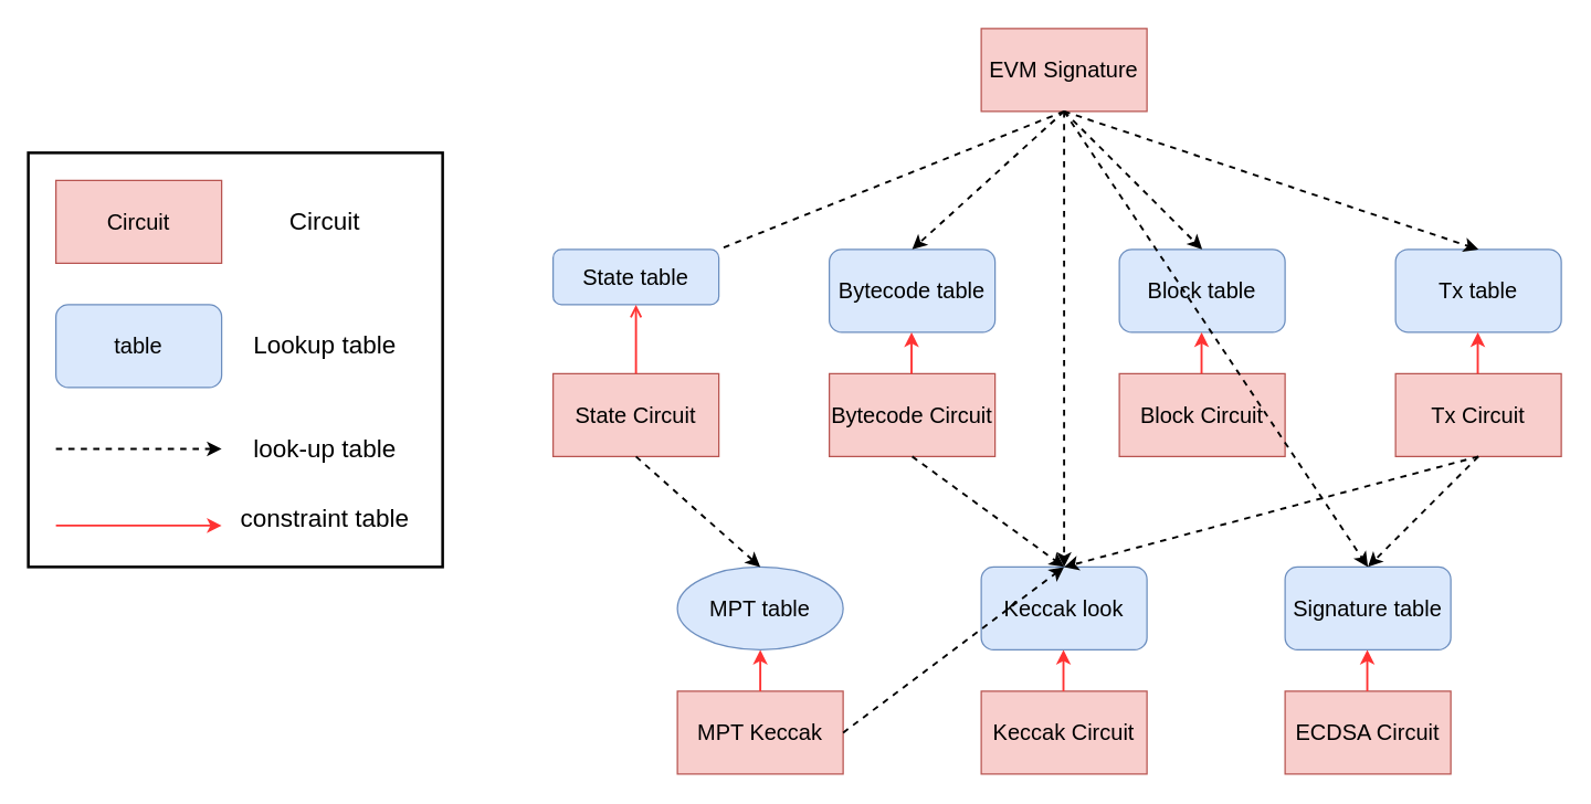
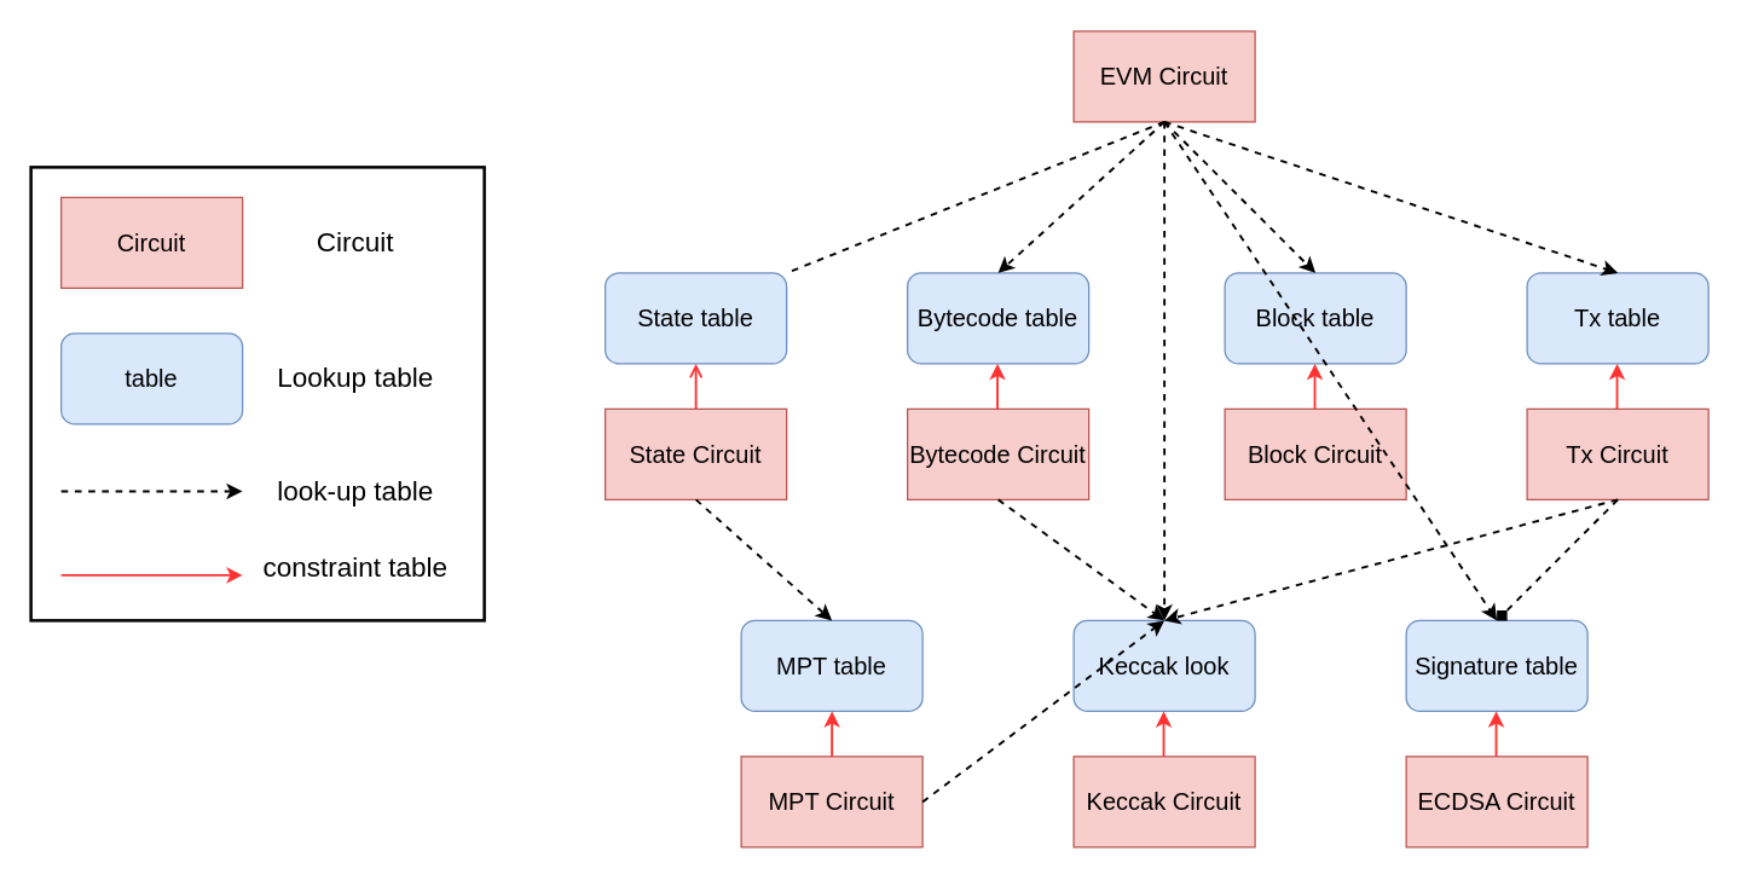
- <mxCell id="9" value="&lt;span style=&quot;&quot;&gt;EVM Signature&lt;/span&gt;" style="rounded=0;whiteSpace=wrap;html=1;fontSize=16;fillColor=#f8cecc;strokeColor=#b85450;" vertex="1" parent="1"><mxGeometry x="710" y="20" width="120" height="60" as="geometry" /></mxCell>
+ <mxCell id="9" value="&lt;span style=&quot;&quot;&gt;EVM Circuit&lt;/span&gt;" style="rounded=0;whiteSpace=wrap;html=1;fontSize=16;fillColor=#f8cecc;strokeColor=#b85450;" vertex="1" parent="1"><mxGeometry x="710" y="20" width="120" height="60" as="geometry" /></mxCell>
- <mxCell id="2" value="&lt;font style=&quot;font-size: 16px;&quot;&gt;State table&lt;/font&gt;" style="rounded=1;whiteSpace=wrap;html=1;fillColor=#dae8fc;strokeColor=#6c8ebf;" vertex="1" parent="1"><mxGeometry x="400" y="180" width="120" height="40" as="geometry" /></mxCell>
+ <mxCell id="2" value="&lt;font style=&quot;font-size: 16px;&quot;&gt;State table&lt;/font&gt;" style="rounded=1;whiteSpace=wrap;html=1;fillColor=#dae8fc;strokeColor=#6c8ebf;" vertex="1" parent="1"><mxGeometry x="400" y="180" width="120" height="60" as="geometry" /></mxCell>
- <mxCell id="26" value="" style="endArrow=classic;html=1;rounded=0;fontSize=16;exitX=0.5;exitY=1;exitDx=0;exitDy=0;entryX=0.5;entryY=0;entryDx=0;entryDy=0;dashed=1;strokeWidth=1.5;" edge="1" parent="1" source="13" target="6"><mxGeometry width="50" height="50" relative="1" as="geometry"><mxPoint x="1080" y="320" as="sourcePoint" /><mxPoint x="970" y="420" as="targetPoint" /></mxGeometry></mxCell>
+ <mxCell id="26" value="" style="endArrow=diamond;html=1;rounded=0;fontSize=16;exitX=0.5;exitY=1;exitDx=0;exitDy=0;entryX=0.5;entryY=0;entryDx=0;entryDy=0;dashed=1;strokeWidth=1.5;" edge="1" parent="1" source="13" target="6"><mxGeometry width="50" height="50" relative="1" as="geometry"><mxPoint x="1080" y="320" as="sourcePoint" /><mxPoint x="970" y="420" as="targetPoint" /></mxGeometry></mxCell>
- <mxCell id="8" value="&lt;font style=&quot;font-size: 16px;&quot;&gt;MPT table&lt;/font&gt;" style="ellipse;whiteSpace=wrap;html=1;fillColor=#dae8fc;strokeColor=#6c8ebf;" vertex="1" parent="1"><mxGeometry x="490" y="410" width="120" height="60" as="geometry" /></mxCell>
+ <mxCell id="8" value="&lt;font style=&quot;font-size: 16px;&quot;&gt;MPT table&lt;/font&gt;" style="rounded=1;whiteSpace=wrap;html=1;fillColor=#dae8fc;strokeColor=#6c8ebf;" vertex="1" parent="1"><mxGeometry x="490" y="410" width="120" height="60" as="geometry" /></mxCell>
- <mxCell id="16" value="&lt;span style=&quot;&quot;&gt;MPT Keccak&lt;/span&gt;" style="rounded=0;whiteSpace=wrap;html=1;fontSize=16;fillColor=#f8cecc;strokeColor=#b85450;" vertex="1" parent="1"><mxGeometry x="490" y="500" width="120" height="60" as="geometry" /></mxCell>
+ <mxCell id="16" value="&lt;span style=&quot;&quot;&gt;MPT Circuit&lt;/span&gt;" style="rounded=0;whiteSpace=wrap;html=1;fontSize=16;fillColor=#f8cecc;strokeColor=#b85450;" vertex="1" parent="1"><mxGeometry x="490" y="500" width="120" height="60" as="geometry" /></mxCell>
